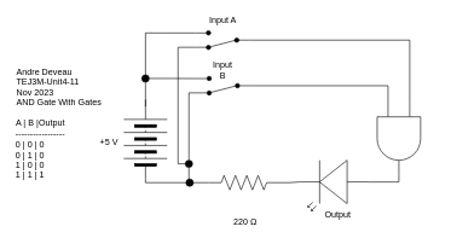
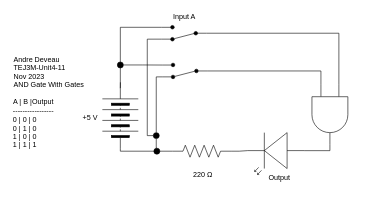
- <mxCell id="30" value="Input B" style="text;html=1;strokeColor=none;fillColor=none;align=center;verticalAlign=middle;whiteSpace=wrap;rounded=0;" vertex="1" parent="1"><mxGeometry x="286.5" y="88" width="40" height="15" as="geometry" /></mxCell>
- <mxCell id="8" value="220&amp;nbsp;Ω" style="text;html=1;strokeColor=none;fillColor=none;align=center;verticalAlign=middle;whiteSpace=wrap;rounded=0;" parent="1" vertex="1"><mxGeometry x="307.5" y="292" width="60" height="30" as="geometry" /></mxCell>
+ <mxCell id="8" value="220&amp;nbsp;Ω" style="text;html=1;strokeColor=none;fillColor=none;align=center;verticalAlign=middle;whiteSpace=wrap;rounded=0;" parent="1" vertex="1"><mxGeometry x="307.5" y="277" width="60" height="30" as="geometry" /></mxCell>
